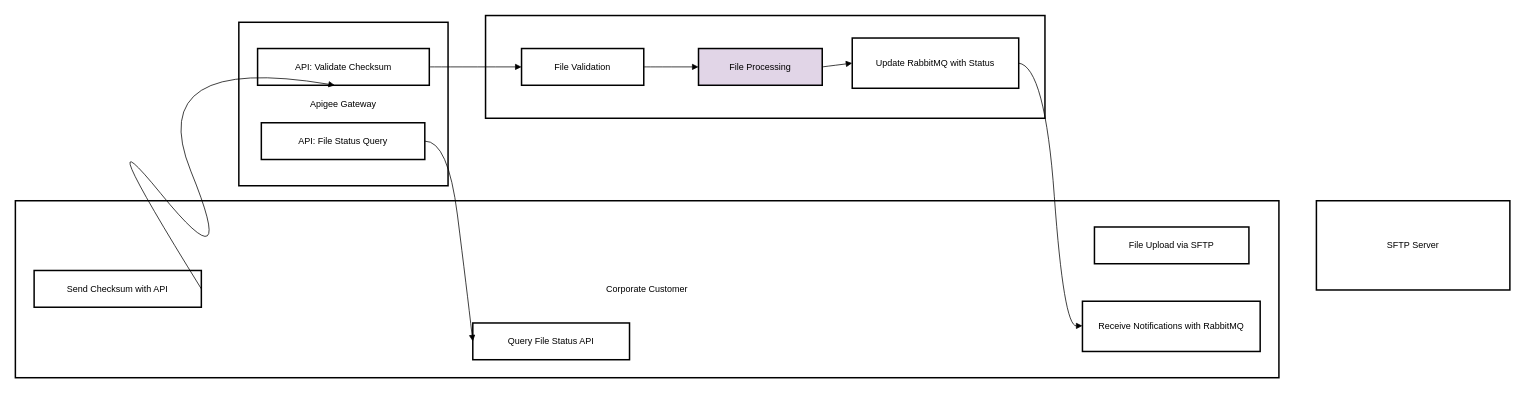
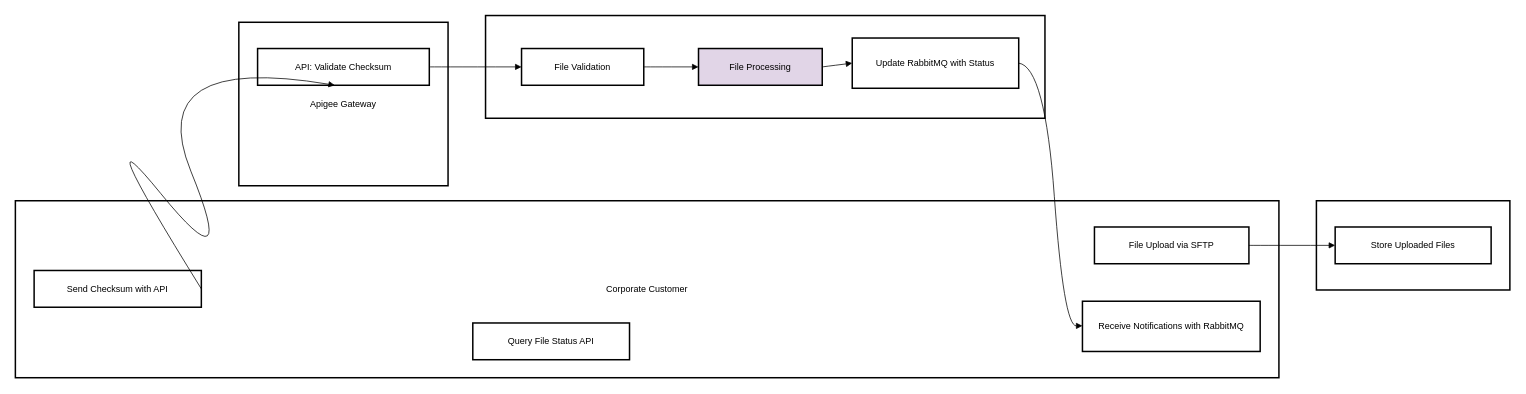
- <mxCell id="15" value="API: File Status Query" style="whiteSpace=wrap;strokeWidth=2;" vertex="1" parent="1"><mxGeometry x="348" y="163" width="218" height="49" as="geometry" /></mxCell>
- <mxCell id="22" value="" style="curved=1;startArrow=none;endArrow=block;exitX=1;exitY=0.5;entryX=0;entryY=0.5;rounded=0;" edge="1" parent="1" source="15" target="9"><mxGeometry relative="1" as="geometry"><Array as="points"><mxPoint x="597" y="187" /><mxPoint x="622" y="385" /></Array></mxGeometry></mxCell>
+ <mxCell id="16" value="" style="curved=1;startArrow=none;endArrow=block;exitX=1;exitY=0.5;entryX=0;entryY=0.5;rounded=0;" edge="1" parent="1" source="6" target="10"><mxGeometry relative="1" as="geometry"><Array as="points" /></mxGeometry></mxCell>
+ <mxCell id="10" value="Store Uploaded Files" style="whiteSpace=wrap;strokeWidth=2;" vertex="1" parent="1"><mxGeometry x="1780" y="302" width="208" height="49" as="geometry" /></mxCell>
